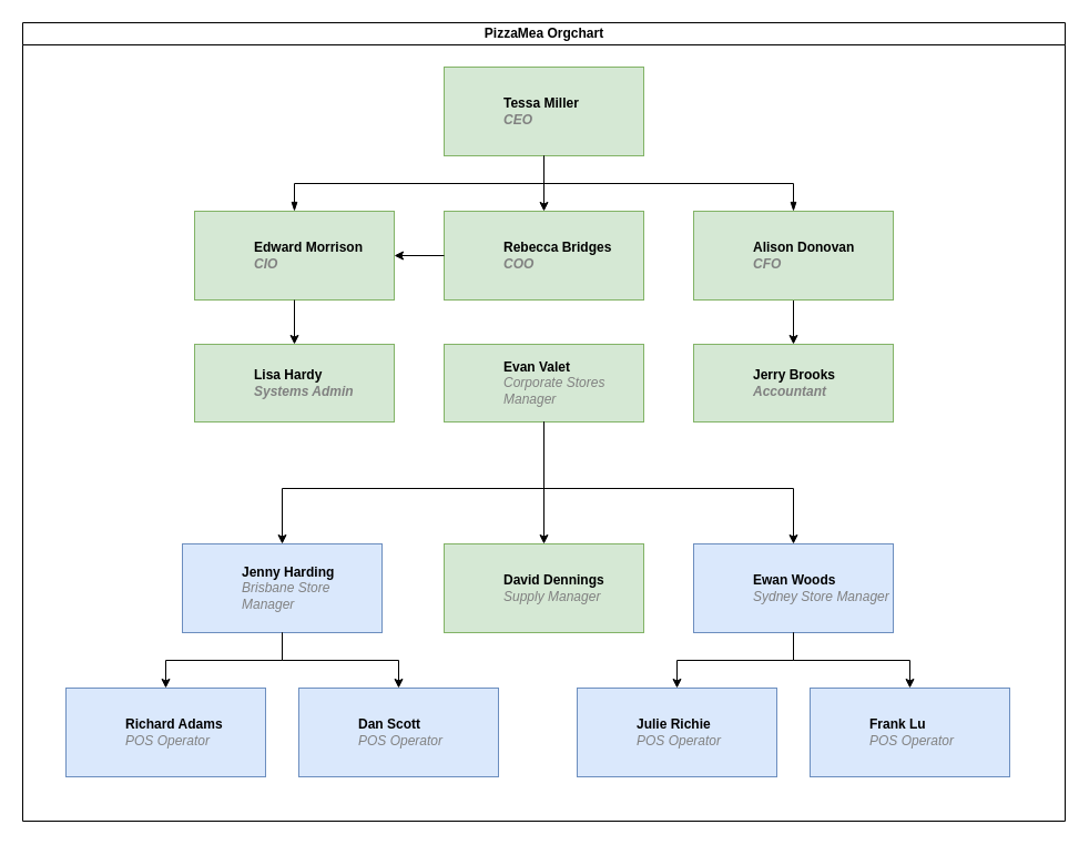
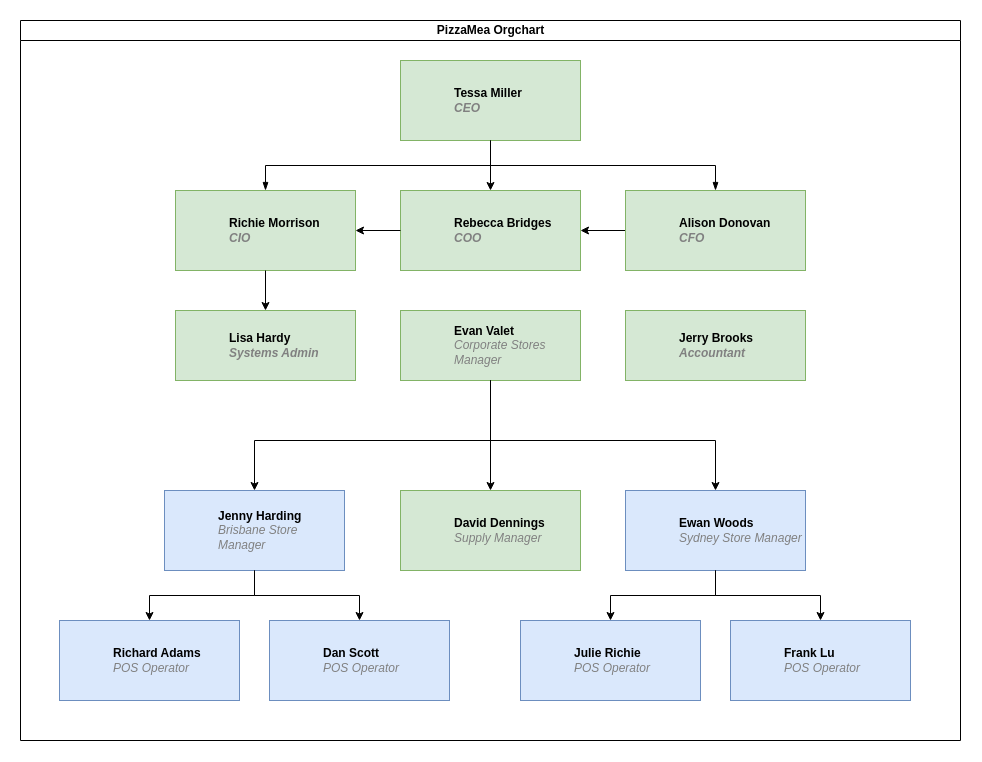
- <mxCell id="6" value="Edward Morrison&lt;br&gt;&lt;i style=&quot;color: gray&quot;&gt;CIO&lt;/i&gt;" style="label;image=https://cdn3.iconfinder.com/data/icons/user-avatars-1/512/users-10-3-128.png;whiteSpace=wrap;html=1;rounded=0;glass=0;treeFolding=1;treeMoving=1;fillColor=#d5e8d4;strokeColor=#82b366;" parent="2" vertex="1"><mxGeometry x="155" y="170" width="180" height="80" as="geometry" /></mxCell>
+ <mxCell id="6" value="Richie Morrison&lt;br&gt;&lt;i style=&quot;color: gray&quot;&gt;CIO&lt;/i&gt;" style="label;image=https://cdn3.iconfinder.com/data/icons/user-avatars-1/512/users-10-3-128.png;whiteSpace=wrap;html=1;rounded=0;glass=0;treeFolding=1;treeMoving=1;fillColor=#d5e8d4;strokeColor=#82b366;" parent="2" vertex="1"><mxGeometry x="155" y="170" width="180" height="80" as="geometry" /></mxCell>
- <mxCell id="9" style="edgeStyle=orthogonalEdgeStyle;rounded=0;orthogonalLoop=1;jettySize=auto;html=1;entryX=0.5;entryY=0;entryDx=0;entryDy=0;" edge="1" parent="2" source="10" target="29"><mxGeometry relative="1" as="geometry" /></mxCell>
+ <mxCell id="9" style="edgeStyle=orthogonalEdgeStyle;rounded=0;orthogonalLoop=1;jettySize=auto;html=1;" edge="1" parent="2" source="10" target="11"><mxGeometry relative="1" as="geometry" /></mxCell>
